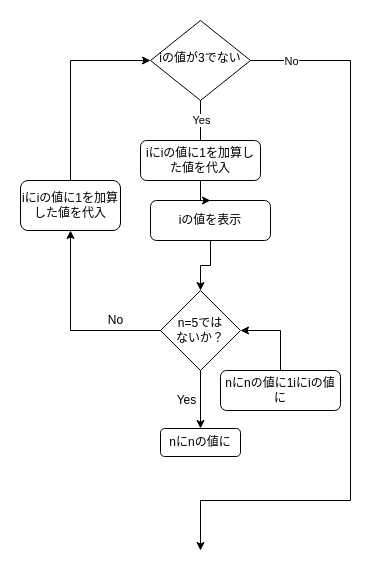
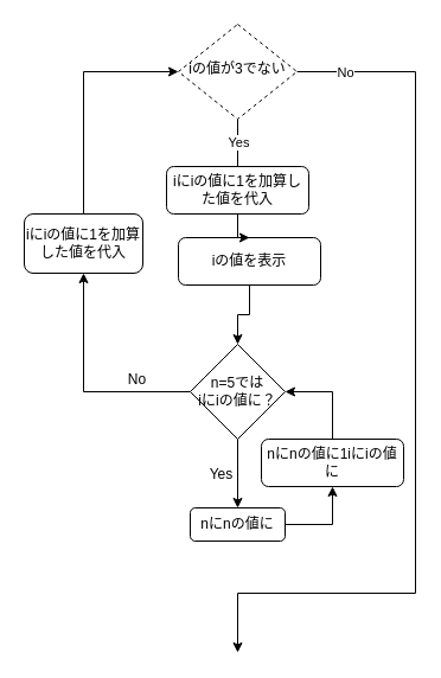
- <mxCell id="6" value="iの値が3でない" style="rhombus;whiteSpace=wrap;html=1;shadow=0;fontFamily=Helvetica;fontSize=12;align=center;strokeWidth=1;spacing=6;spacingTop=-4;" vertex="1" parent="1"><mxGeometry x="150" y="20" width="100" height="80" as="geometry" /></mxCell>
+ <mxCell id="6" value="iの値が3でない" style="rhombus;whiteSpace=wrap;html=1;shadow=0;fontFamily=Helvetica;fontSize=12;align=center;strokeWidth=1;spacing=6;spacingTop=-4;dashed=1;" vertex="1" parent="1"><mxGeometry x="150" y="20" width="100" height="80" as="geometry" /></mxCell>
- <mxCell id="14" value="n=5では&lt;br&gt;ないか？" style="rhombus;whiteSpace=wrap;html=1;" vertex="1" parent="1"><mxGeometry x="160" y="290" width="80" height="80" as="geometry" /></mxCell>
+ <mxCell id="14" value="n=5では&lt;br&gt;iにiの値に？" style="rhombus;whiteSpace=wrap;html=1;" vertex="1" parent="1"><mxGeometry x="160" y="290" width="80" height="80" as="geometry" /></mxCell>
+ <mxCell id="15" value="" style="edgeStyle=orthogonalEdgeStyle;rounded=0;orthogonalLoop=1;jettySize=auto;html=1;entryX=0.5;entryY=1;entryDx=0;entryDy=0;entryPerimeter=0;" edge="1" parent="1" source="16" target="18"><mxGeometry relative="1" as="geometry"><mxPoint x="280" y="420" as="targetPoint" /><Array as="points"><mxPoint x="280" y="442" /></Array></mxGeometry></mxCell>
